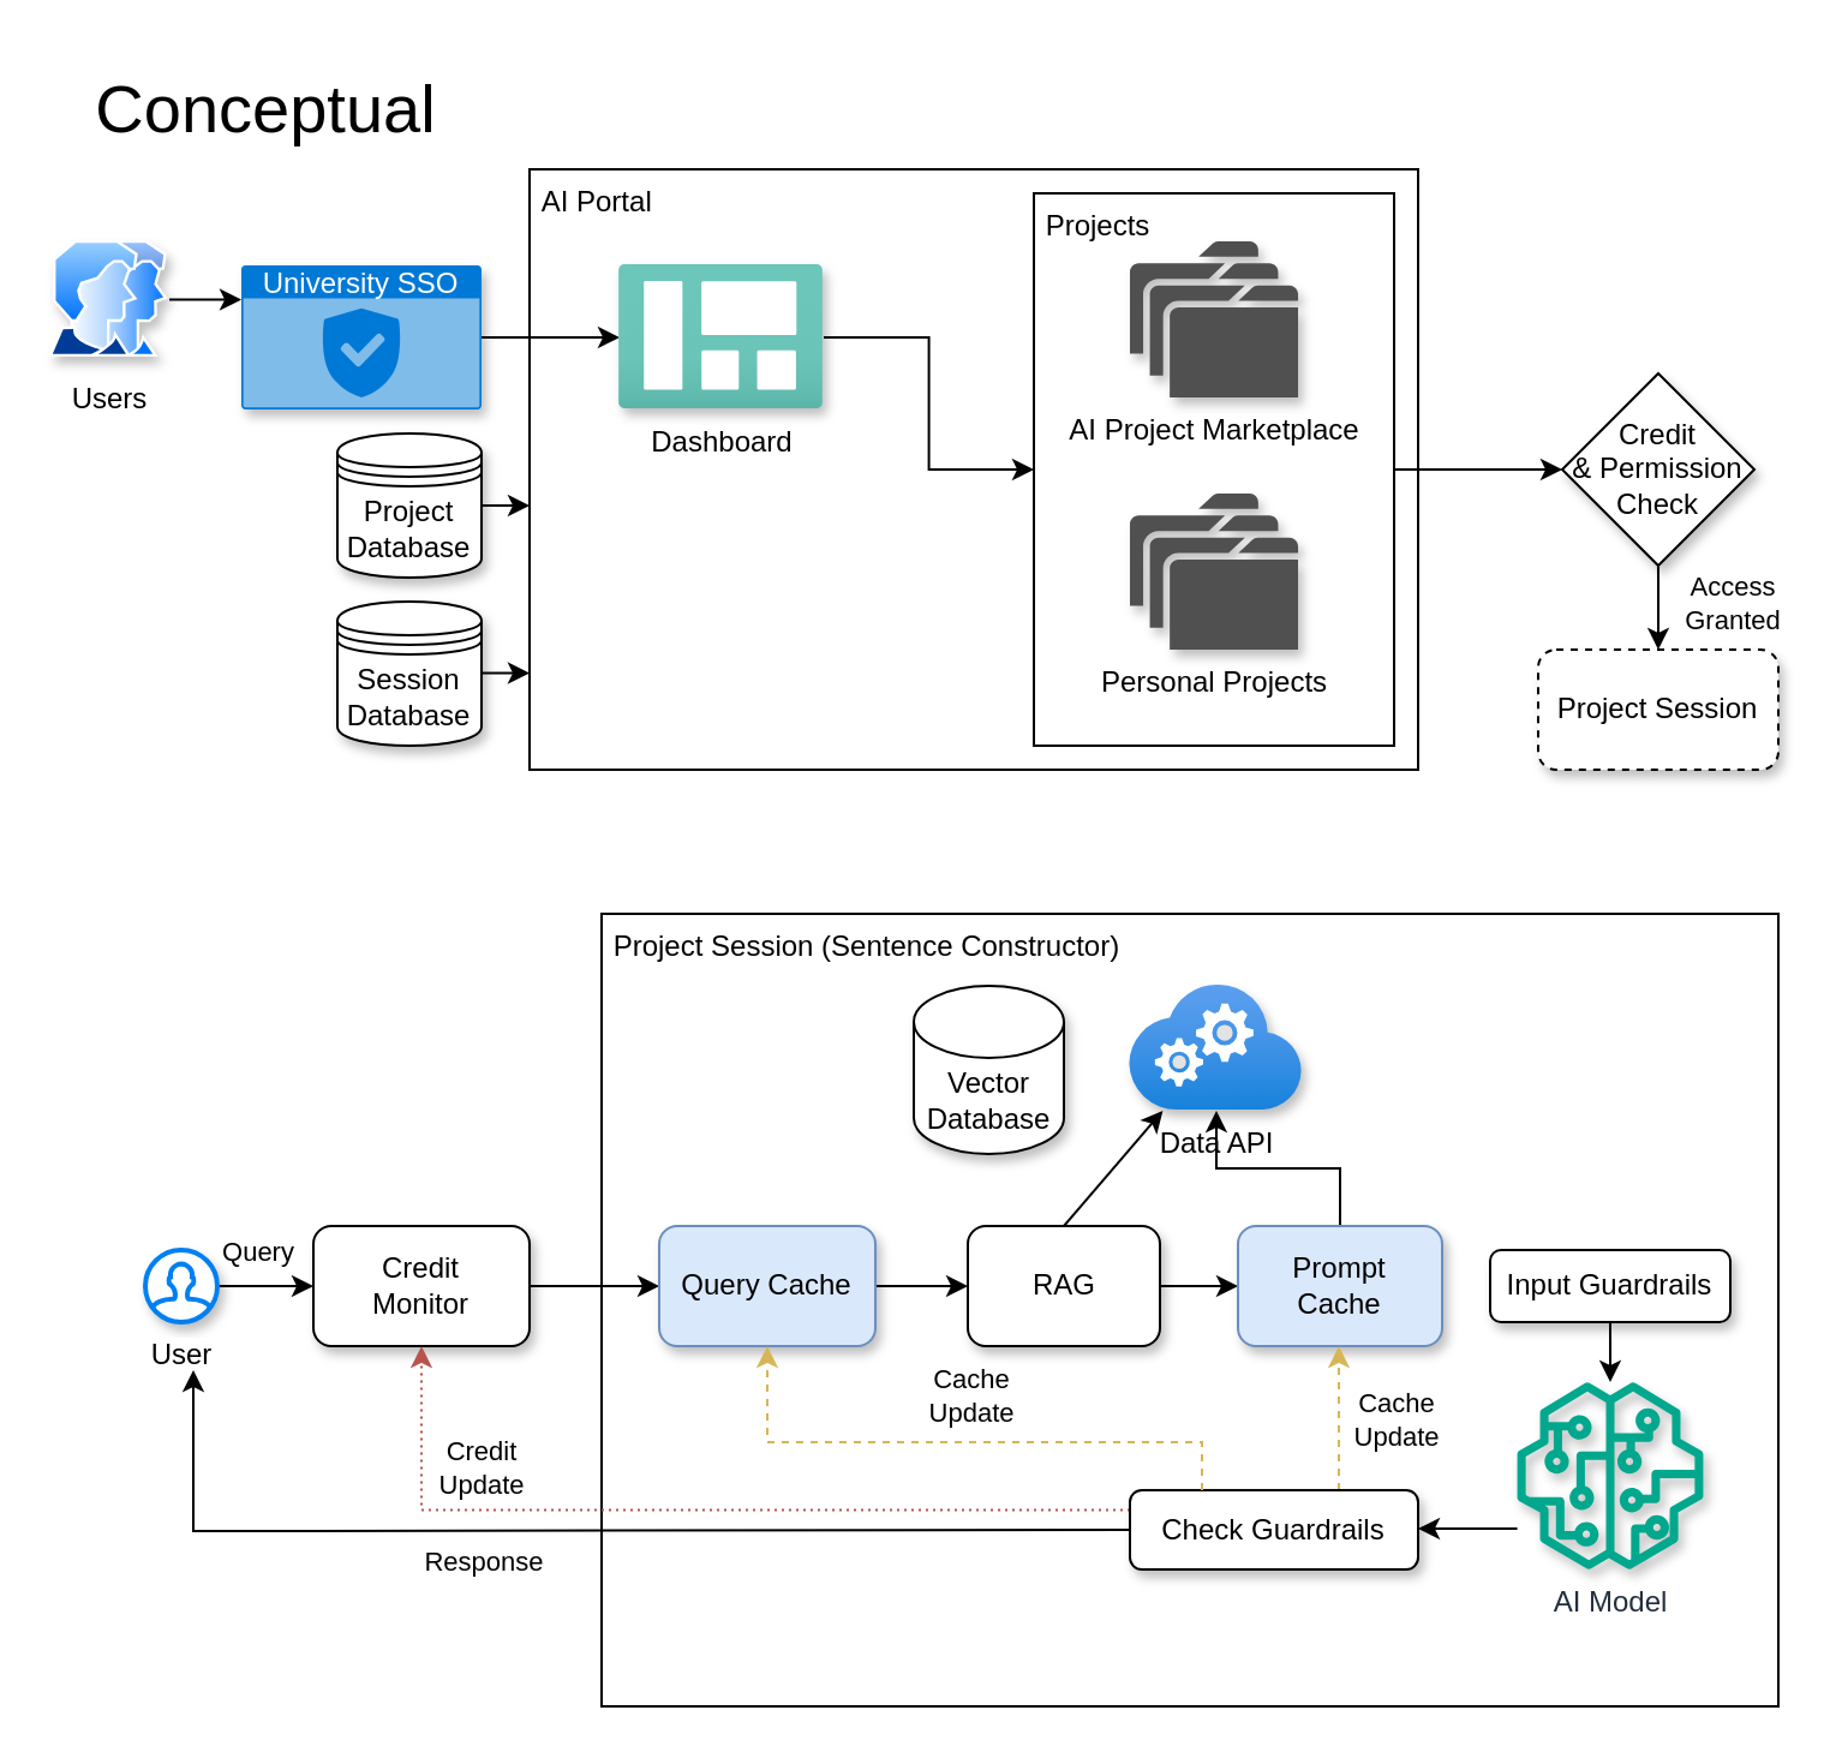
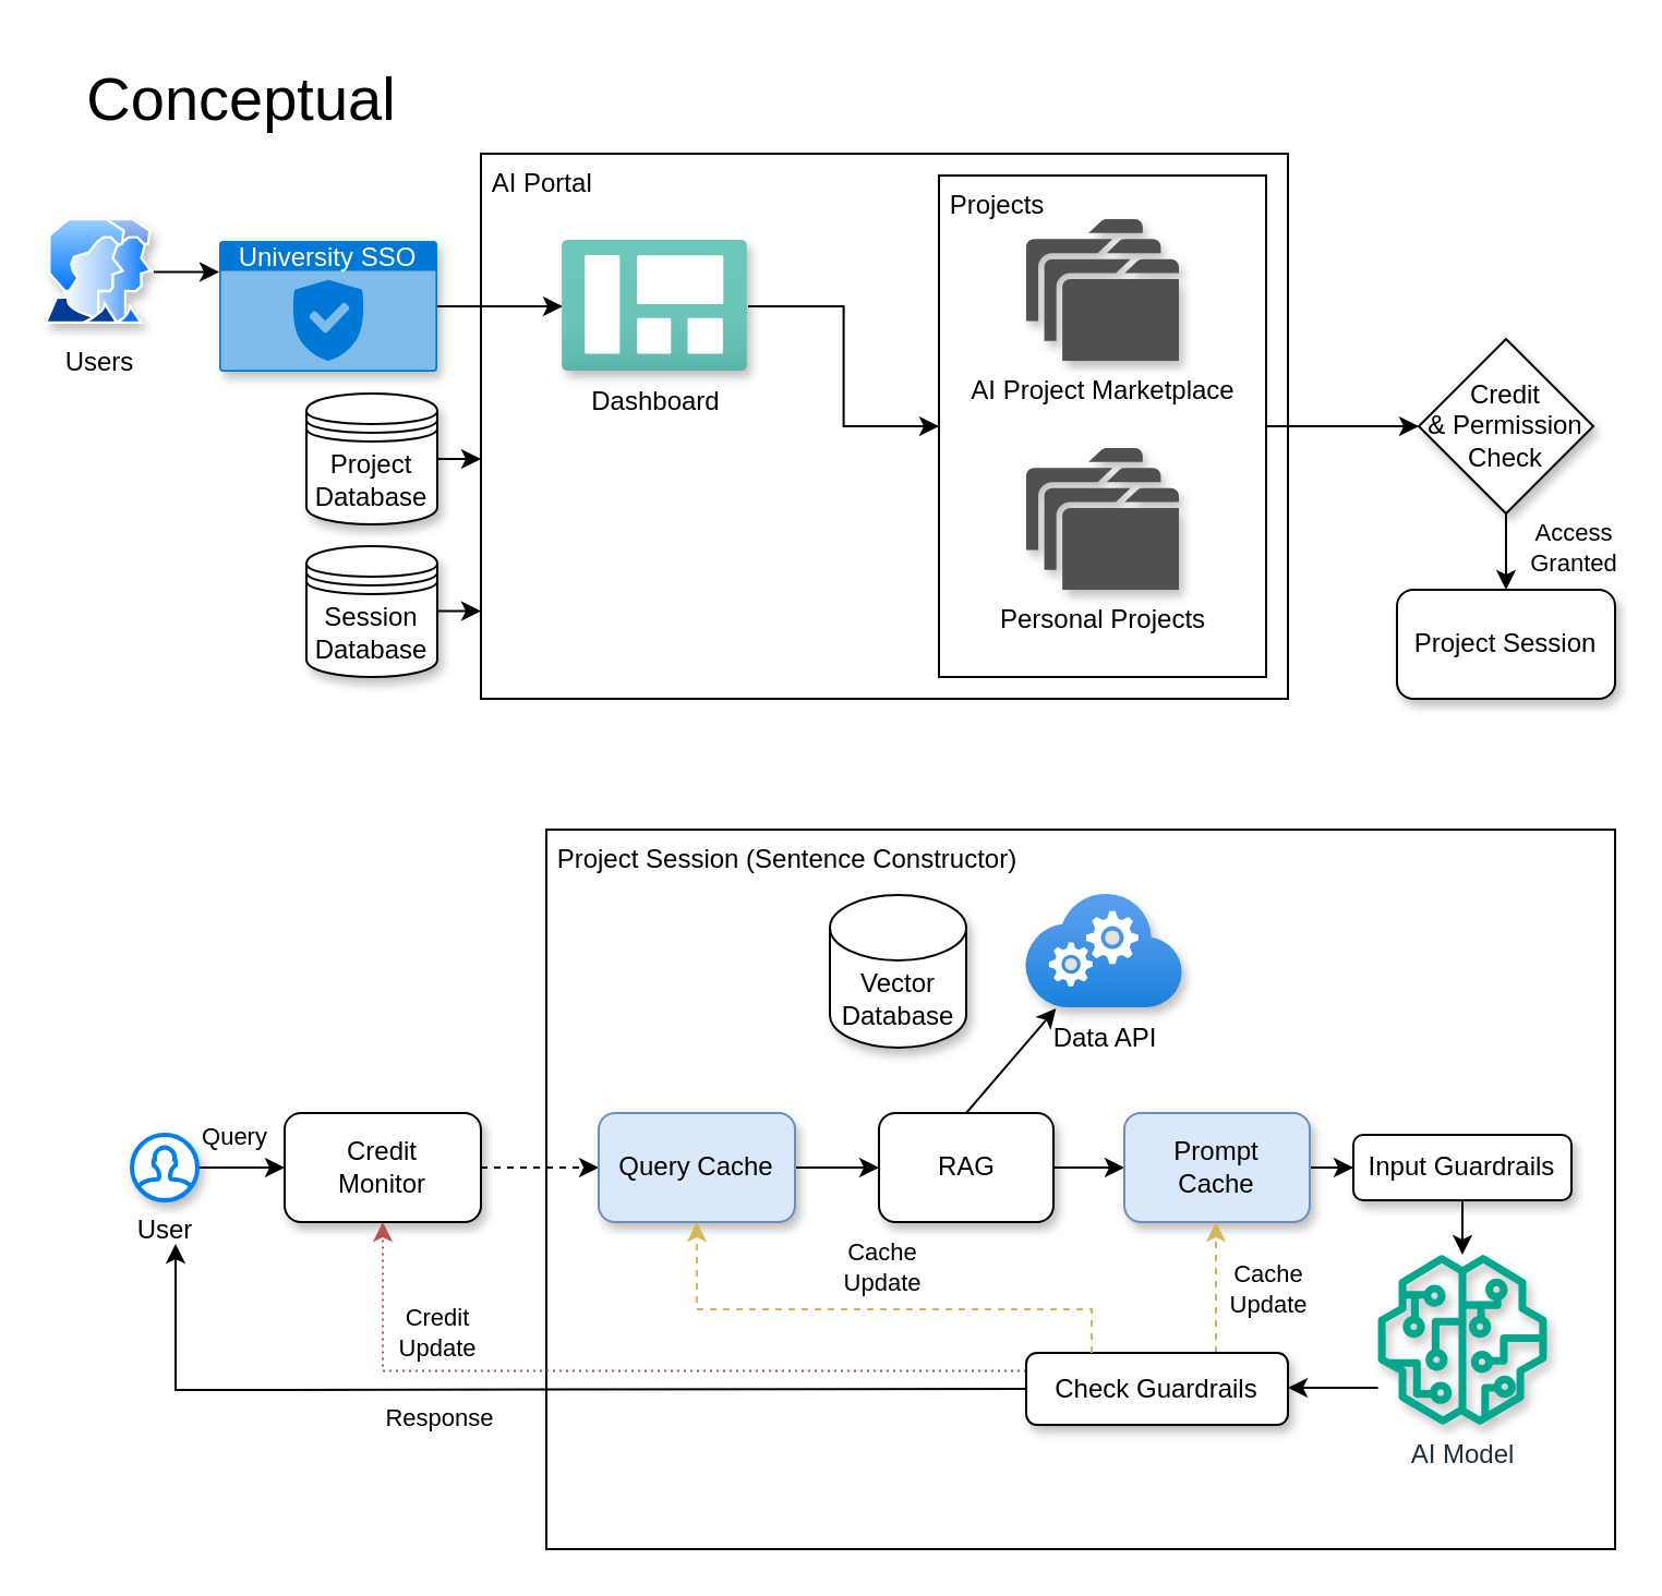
- <mxCell id="17" value="Project Session" style="rounded=1;whiteSpace=wrap;html=1;shadow=1;dashed=1;" vertex="1" parent="1"><mxGeometry x="640" y="270" width="100" height="50" as="geometry" /></mxCell>
+ <mxCell id="17" value="Project Session" style="rounded=1;whiteSpace=wrap;html=1;shadow=1;" vertex="1" parent="1"><mxGeometry x="640" y="270" width="100" height="50" as="geometry" /></mxCell>
- <mxCell id="33" value="" style="edgeStyle=orthogonalEdgeStyle;rounded=0;orthogonalLoop=1;jettySize=auto;html=1;" edge="1" parent="1" source="34" target="31"><mxGeometry relative="1" as="geometry" /></mxCell>
+ <mxCell id="33" value="" style="edgeStyle=orthogonalEdgeStyle;rounded=0;orthogonalLoop=1;jettySize=auto;html=1;" edge="1" parent="1" source="34" target="38"><mxGeometry relative="1" as="geometry" /></mxCell>
- <mxCell id="28" value="" style="edgeStyle=orthogonalEdgeStyle;rounded=0;orthogonalLoop=1;jettySize=auto;html=1;" edge="1" parent="1" source="29" target="36"><mxGeometry relative="1" as="geometry" /></mxCell>
+ <mxCell id="28" value="" style="edgeStyle=orthogonalEdgeStyle;rounded=0;orthogonalLoop=1;jettySize=auto;html=1;dashed=1;" edge="1" parent="1" source="29" target="36"><mxGeometry relative="1" as="geometry" /></mxCell>
